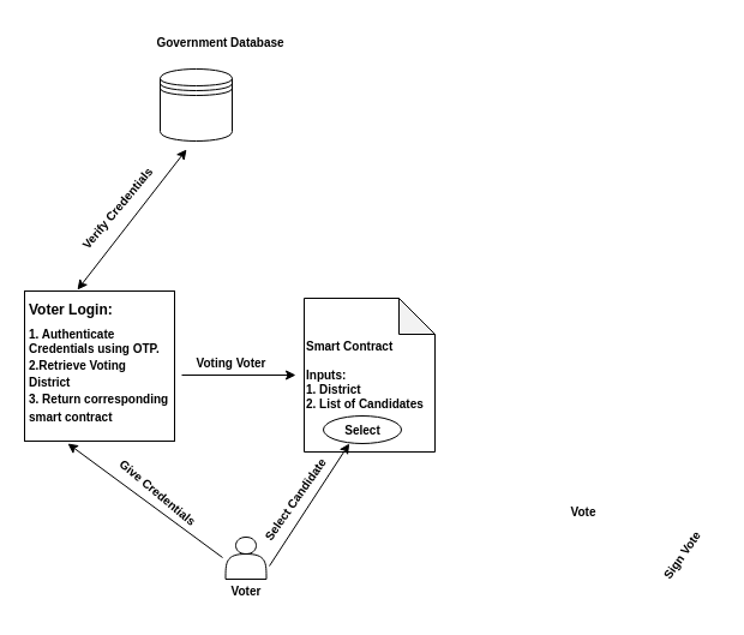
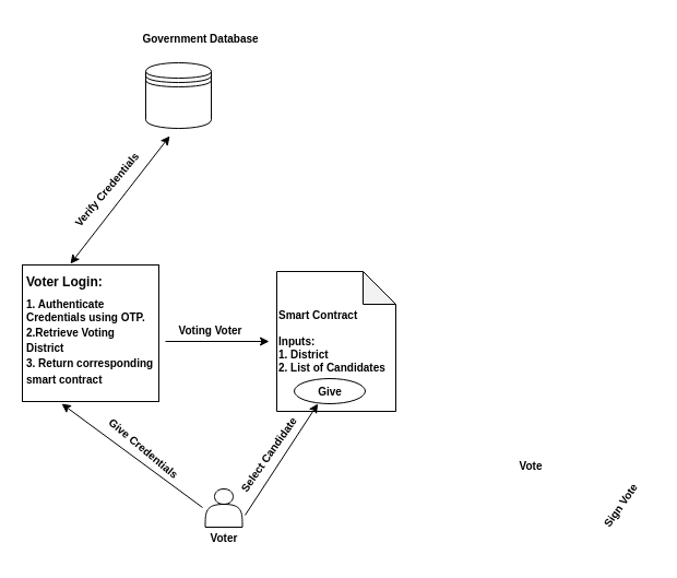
- <mxCell id="19" value="&lt;b&gt;Select&lt;/b&gt;" style="text;html=1;strokeColor=none;fillColor=none;align=center;verticalAlign=middle;whiteSpace=wrap;rounded=0;fontSize=10;" vertex="1" parent="1"><mxGeometry x="289.5" y="352" width="24" height="11" as="geometry" /></mxCell>
+ <mxCell id="19" value="&lt;b&gt;Give&lt;/b&gt;" style="text;html=1;strokeColor=none;fillColor=none;align=center;verticalAlign=middle;whiteSpace=wrap;rounded=0;fontSize=10;" vertex="1" parent="1"><mxGeometry x="289.5" y="352" width="24" height="11" as="geometry" /></mxCell>
